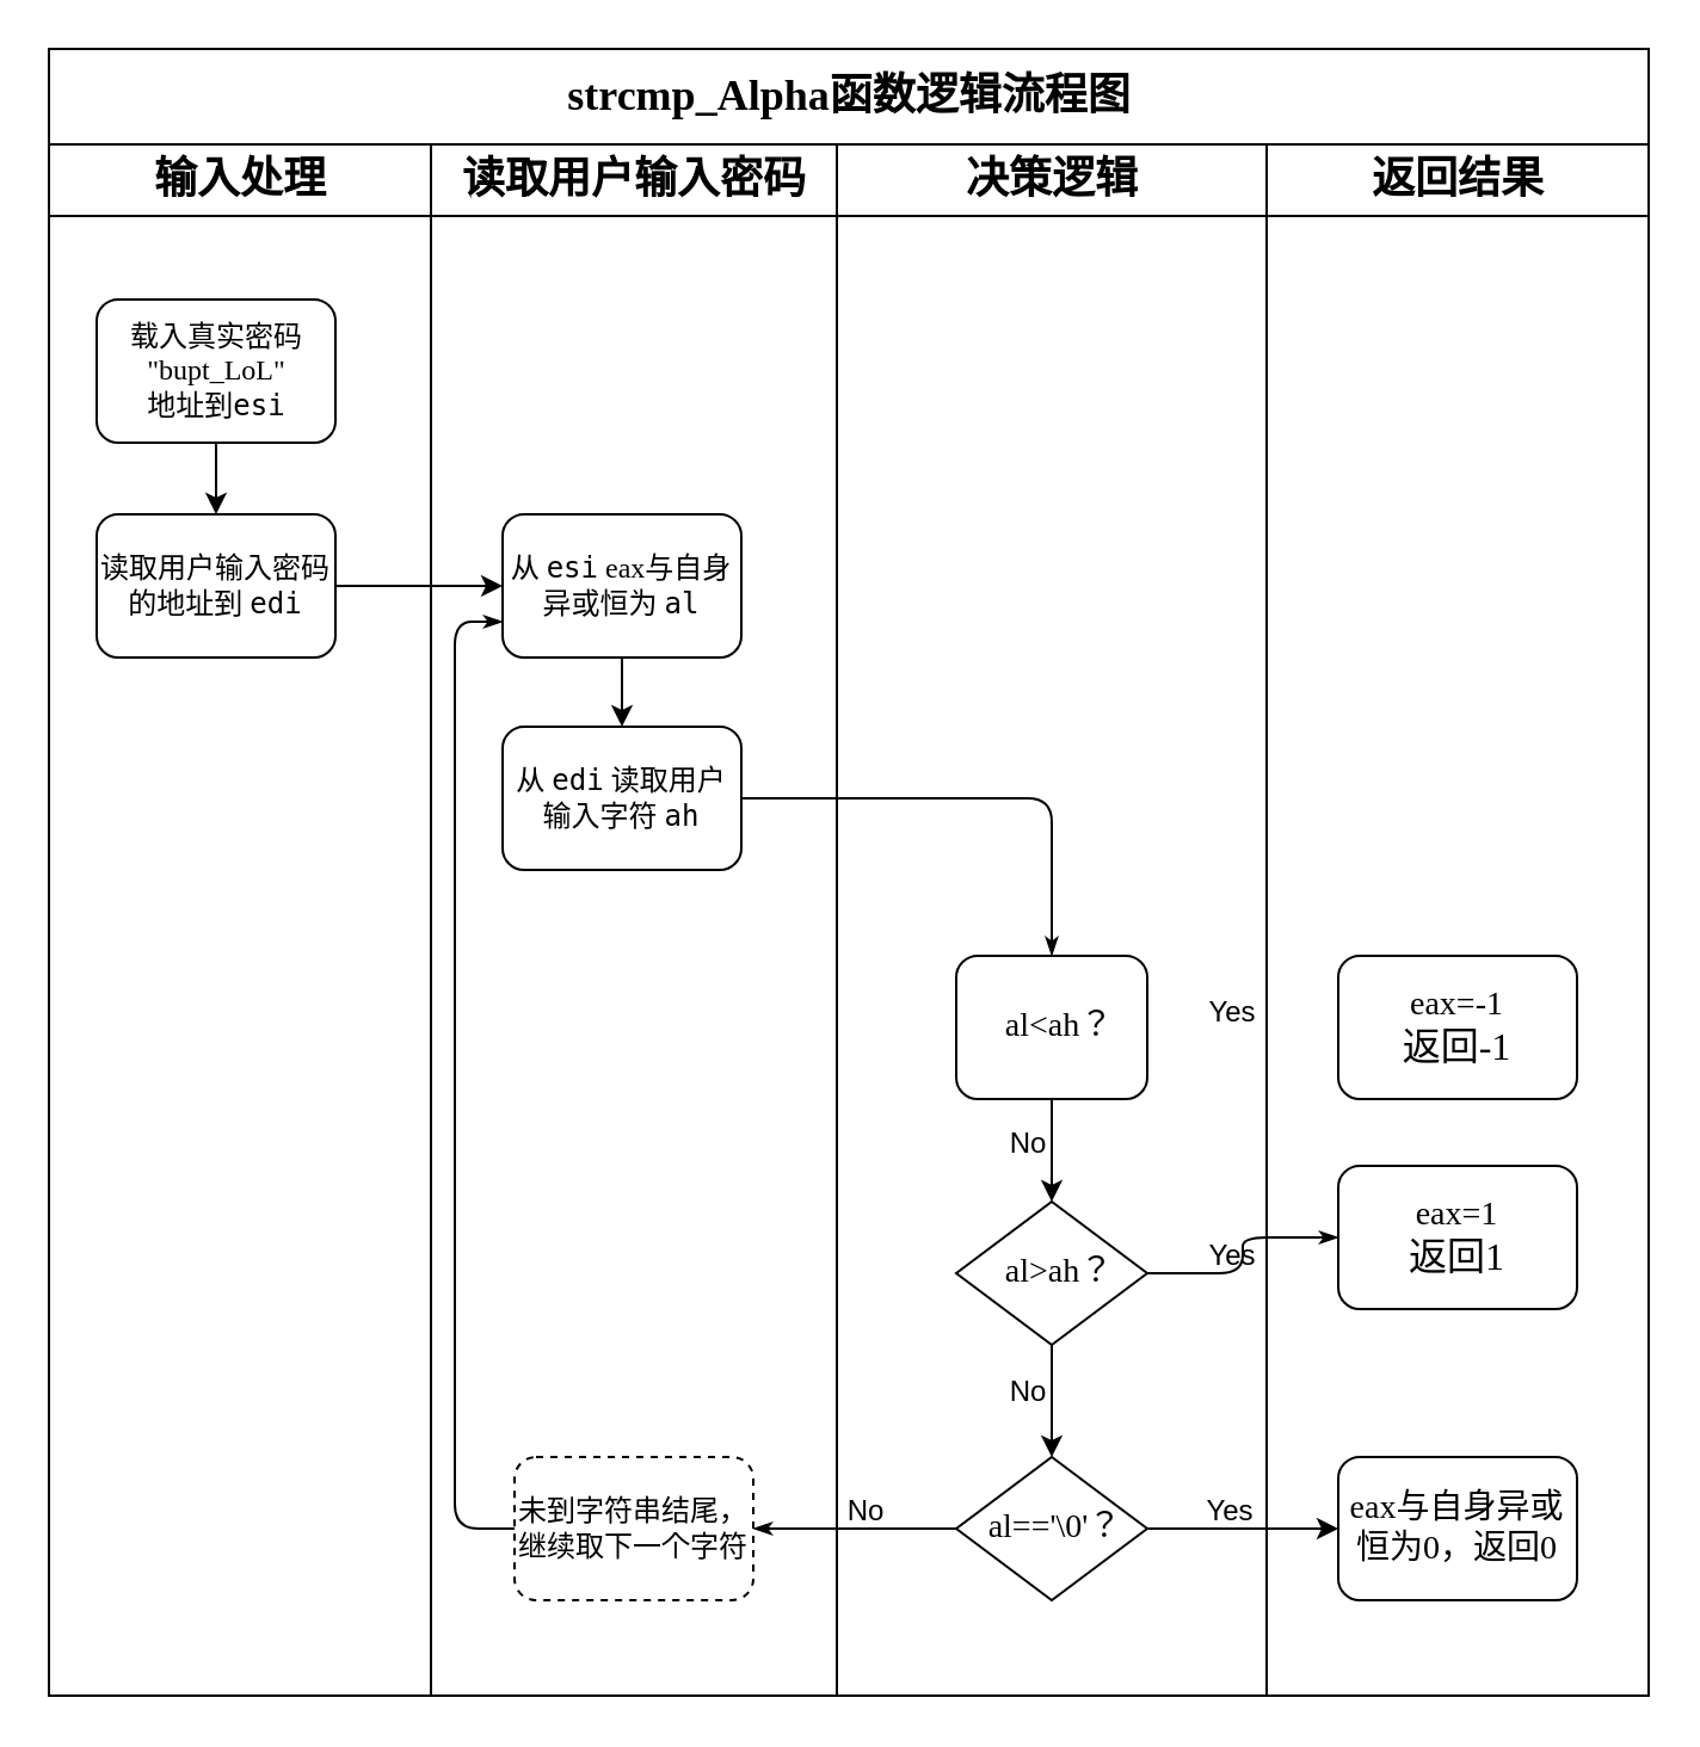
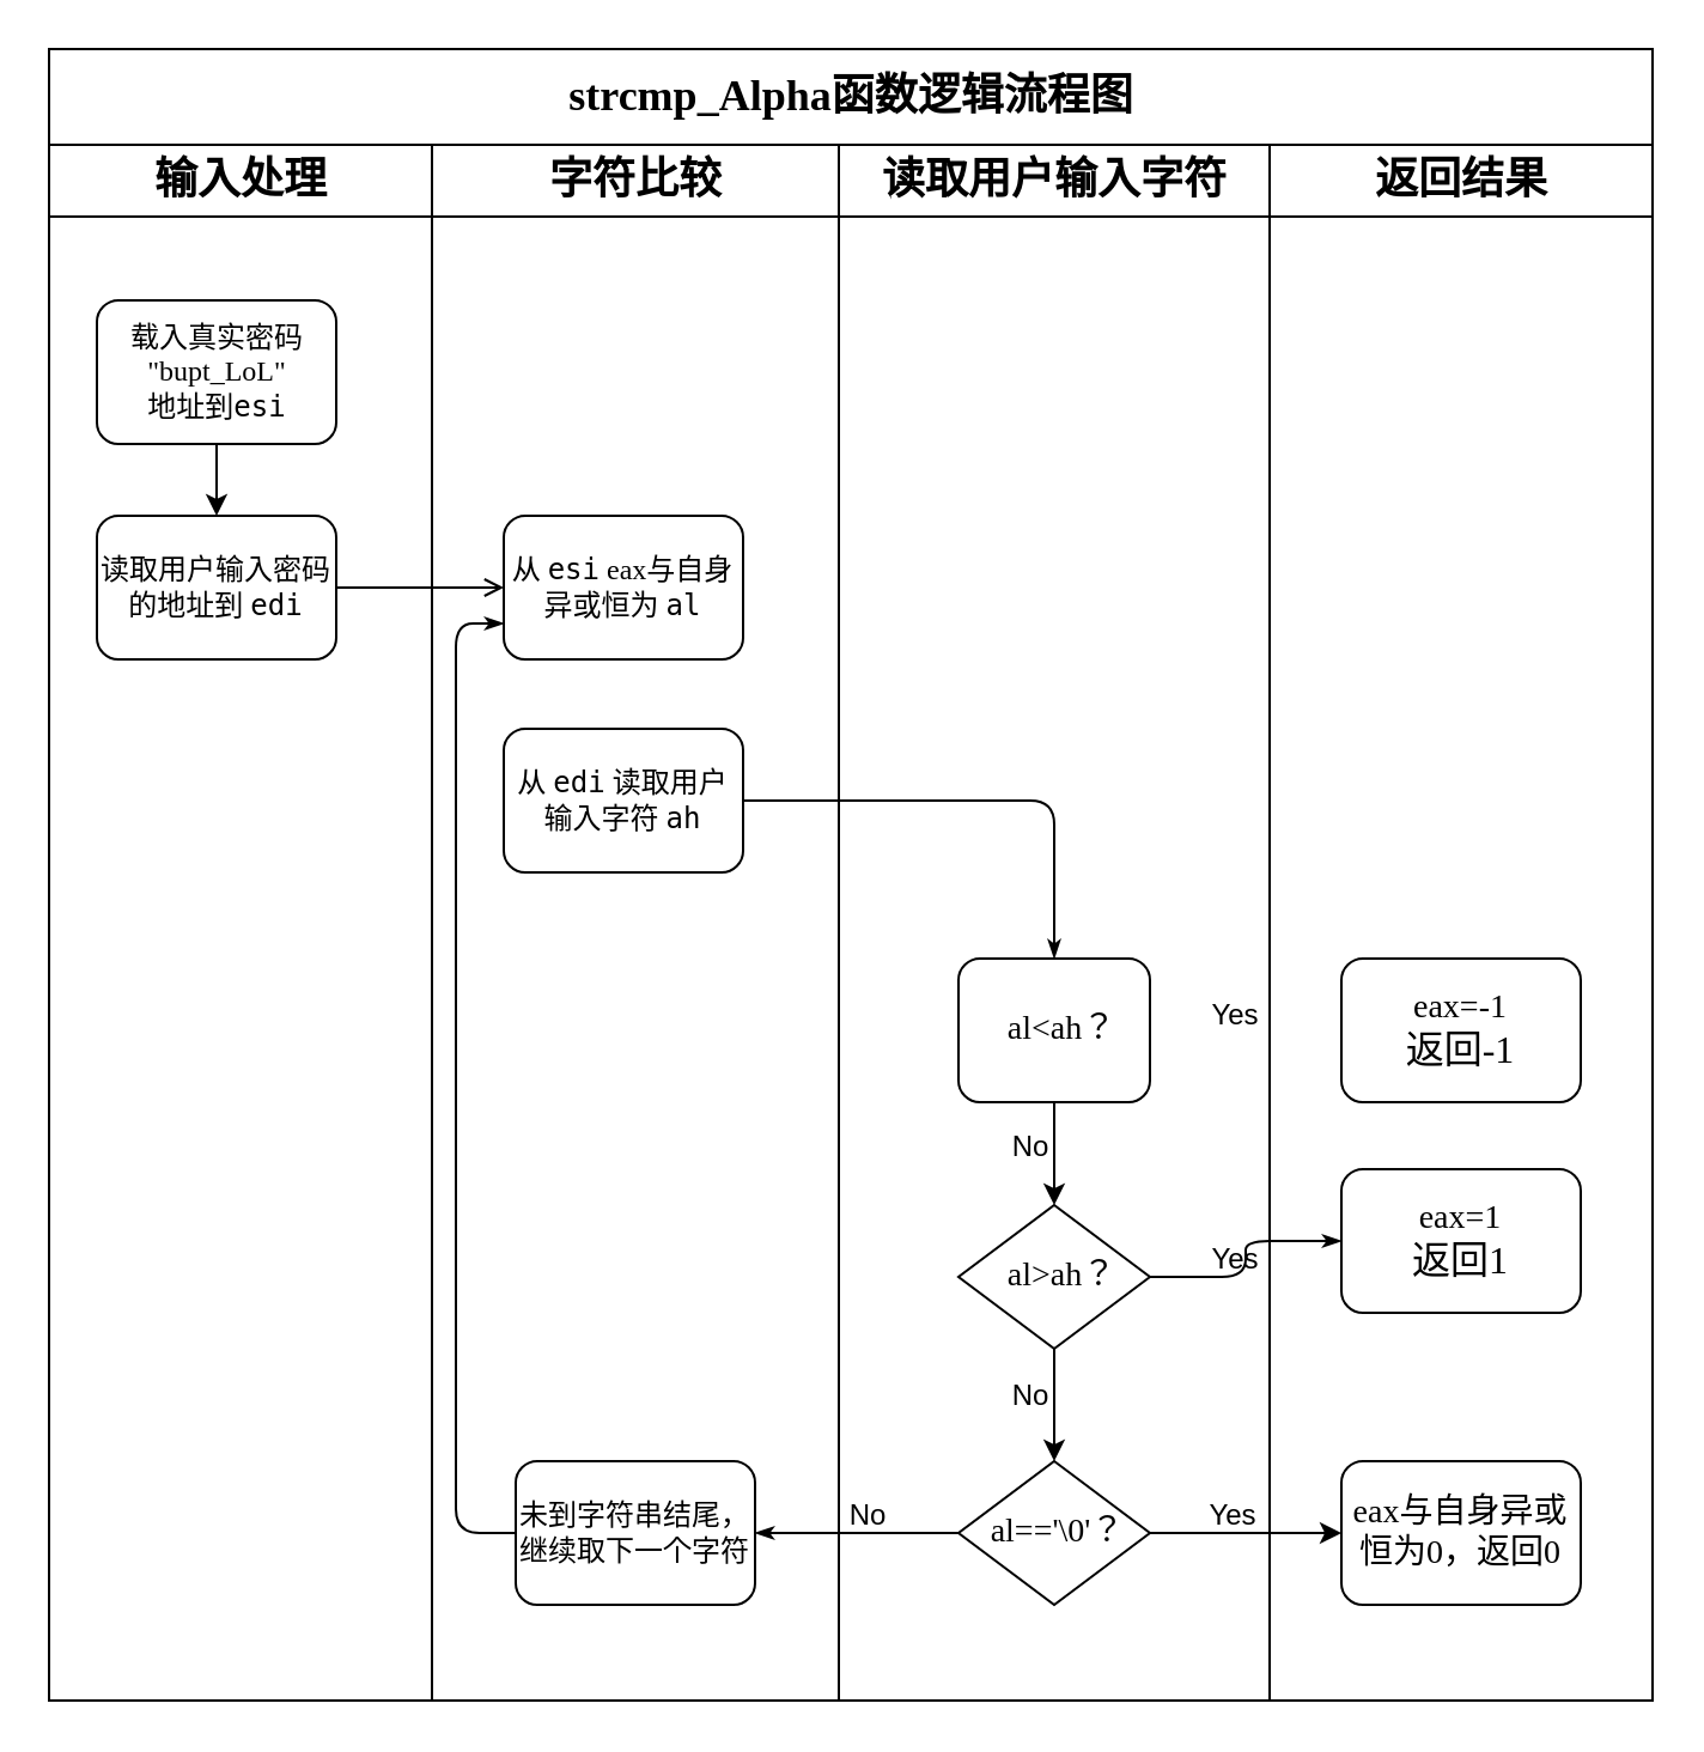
- <mxCell id="7" value="&lt;font style=&quot;font-size: 18px;&quot;&gt;读取用户输入密码&lt;/font&gt;" style="swimlane;html=1;startSize=30;" parent="2" vertex="1"><mxGeometry x="160" y="40" width="170" height="650" as="geometry" /></mxCell>
+ <mxCell id="7" value="&lt;font style=&quot;font-size: 18px;&quot;&gt;字符比较&lt;/font&gt;" style="swimlane;html=1;startSize=30;" parent="2" vertex="1"><mxGeometry x="160" y="40" width="170" height="650" as="geometry" /></mxCell>
- <mxCell id="13" value="&lt;font style=&quot;font-size: 18px;&quot;&gt;决策逻辑&lt;/font&gt;" style="swimlane;html=1;startSize=30;" parent="2" vertex="1"><mxGeometry x="330" y="40" width="180" height="650" as="geometry" /></mxCell>
+ <mxCell id="13" value="&lt;font style=&quot;font-size: 18px;&quot;&gt;读取用户输入字符&lt;/font&gt;" style="swimlane;html=1;startSize=30;" parent="2" vertex="1"><mxGeometry x="330" y="40" width="180" height="650" as="geometry" /></mxCell>
- <mxCell id="29" value="" style="endArrow=classic;html=1;rounded=0;exitX=1;exitY=0.5;exitDx=0;exitDy=0;entryX=0;entryY=0.5;entryDx=0;entryDy=0;" parent="2" source="6" target="8" edge="1"><mxGeometry width="50" height="50" relative="1" as="geometry"><mxPoint x="210" y="300" as="sourcePoint" /><mxPoint x="260" y="250" as="targetPoint" /></mxGeometry></mxCell>
+ <mxCell id="29" value="" style="endArrow=open;html=1;rounded=0;exitX=1;exitY=0.5;exitDx=0;exitDy=0;entryX=0;entryY=0.5;entryDx=0;entryDy=0;" parent="2" source="6" target="8" edge="1"><mxGeometry width="50" height="50" relative="1" as="geometry"><mxPoint x="210" y="300" as="sourcePoint" /><mxPoint x="260" y="250" as="targetPoint" /></mxGeometry></mxCell>
- <mxCell id="10" value="" style="endArrow=classic;html=1;rounded=0;exitX=0.5;exitY=1;exitDx=0;exitDy=0;entryX=0.5;entryY=0;entryDx=0;entryDy=0;" parent="7" source="8" target="9" edge="1"><mxGeometry width="50" height="50" relative="1" as="geometry"><mxPoint x="50" y="280" as="sourcePoint" /><mxPoint x="100" y="230" as="targetPoint" /></mxGeometry></mxCell>
- <mxCell id="11" value="&lt;span style=&quot;font-size: 12px;&quot;&gt;未到字符串结尾，继续取下一个字符&lt;/span&gt;" style="rounded=1;whiteSpace=wrap;html=1;shadow=0;labelBackgroundColor=none;strokeWidth=1;fontFamily=Verdana;fontSize=8;align=center;dashed=1;" parent="7" vertex="1"><mxGeometry x="35" y="550" width="100" height="60" as="geometry" /></mxCell>
+ <mxCell id="11" value="&lt;span style=&quot;font-size: 12px;&quot;&gt;未到字符串结尾，继续取下一个字符&lt;/span&gt;" style="rounded=1;whiteSpace=wrap;html=1;shadow=0;labelBackgroundColor=none;strokeWidth=1;fontFamily=Verdana;fontSize=8;align=center;" parent="7" vertex="1"><mxGeometry x="35" y="550" width="100" height="60" as="geometry" /></mxCell>
